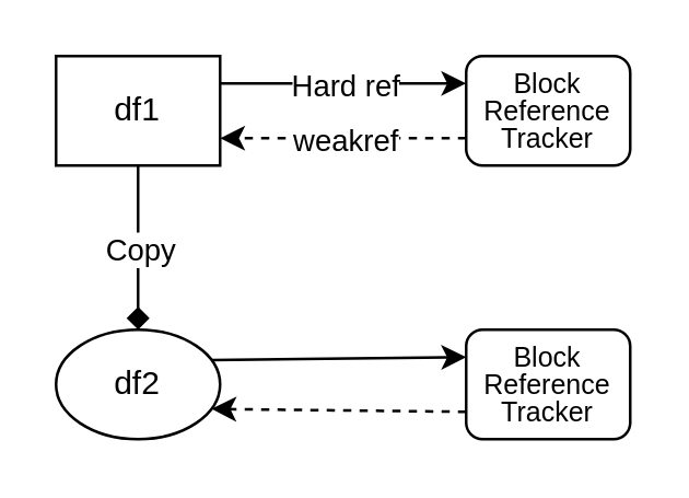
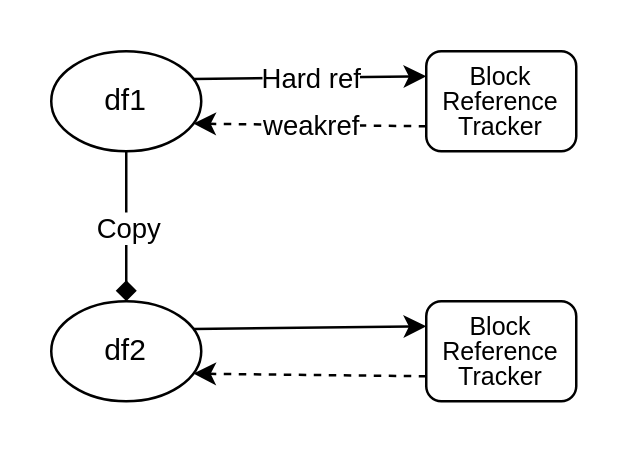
- <mxCell id="2" value="df1" style="rounded=0;whiteSpace=wrap;html=1;" parent="1" vertex="1"><mxGeometry x="20" y="20" width="60" height="40" as="geometry" /></mxCell>
+ <mxCell id="2" value="df1" style="ellipse;whiteSpace=wrap;html=1;" parent="1" vertex="1"><mxGeometry x="20" y="20" width="60" height="40" as="geometry" /></mxCell>
